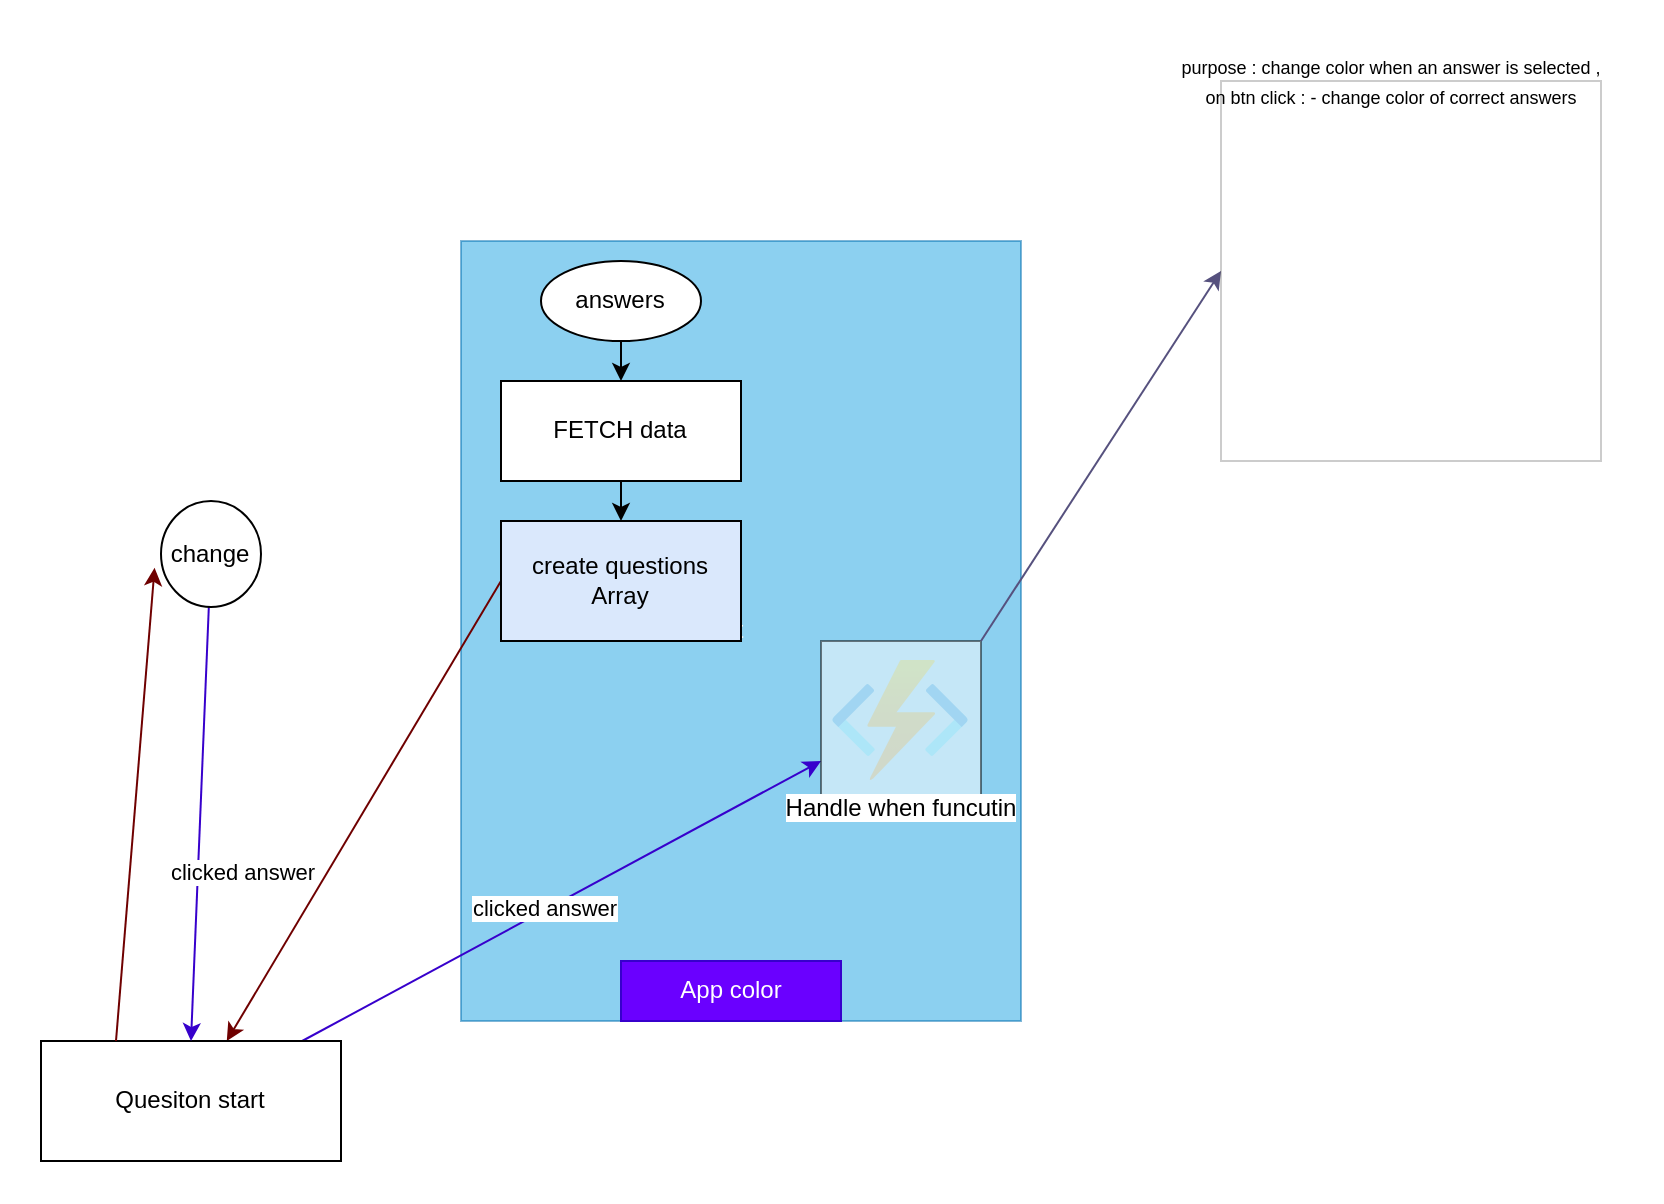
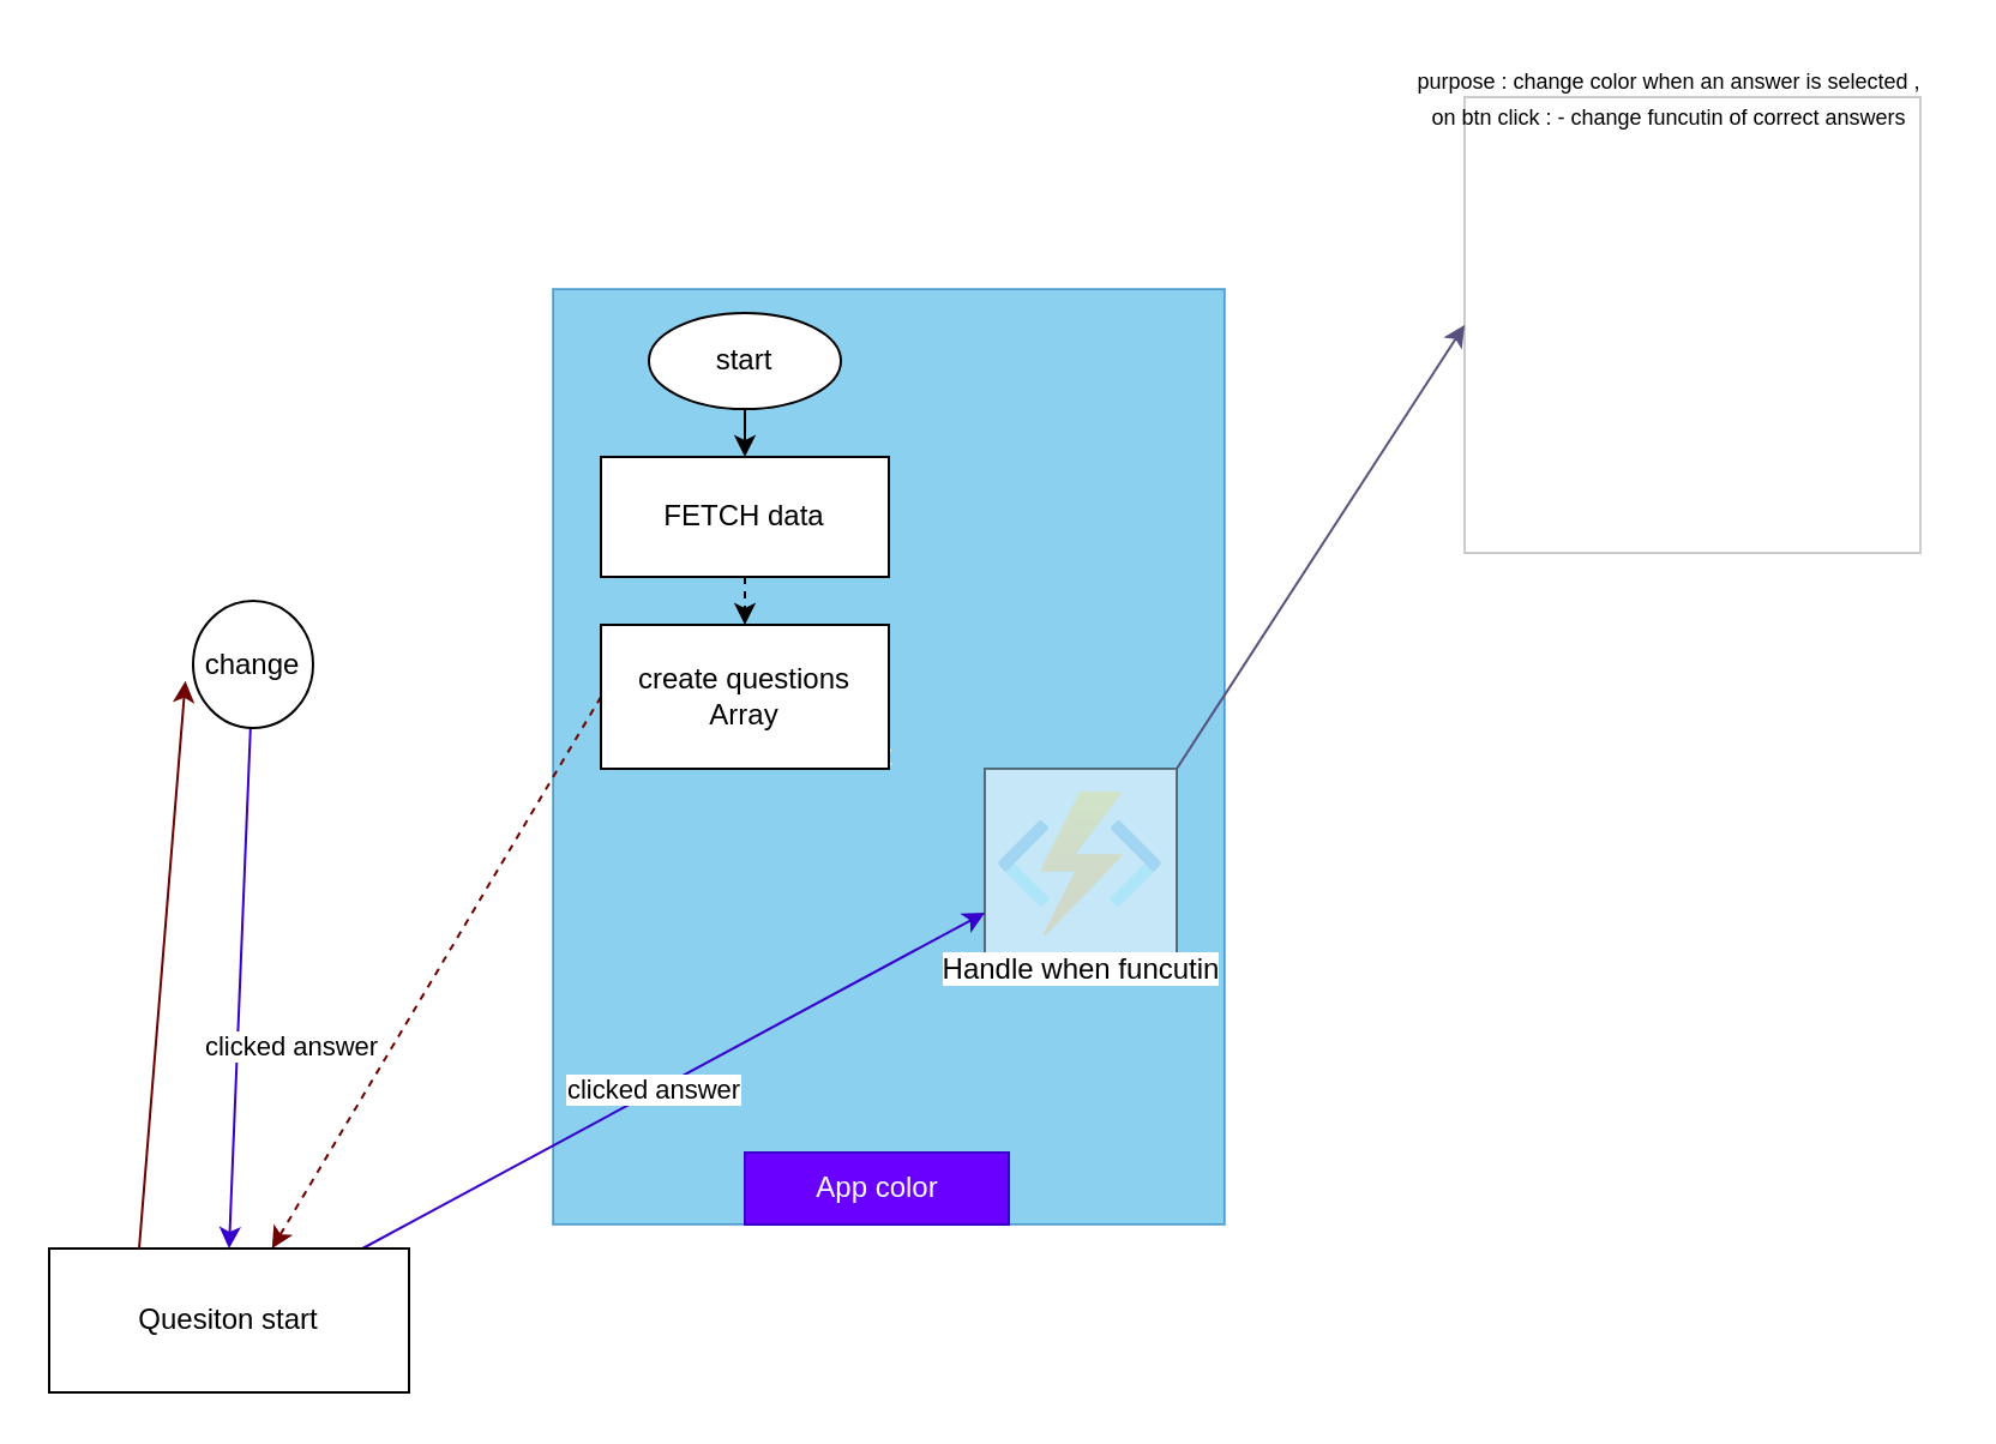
- <mxCell id="22" value="&lt;font style=&quot;font-size: 9px;&quot;&gt;purpose : change color when an answer is selected ,&lt;br&gt;on btn click : - change color of correct answers&lt;/font&gt;" style="text;html=1;align=center;verticalAlign=middle;resizable=0;points=[];autosize=1;strokeColor=none;fillColor=none;opacity=20;" vertex="1" parent="1"><mxGeometry x="580" y="20" width="230" height="40" as="geometry" /></mxCell>
+ <mxCell id="22" value="&lt;font style=&quot;font-size: 9px;&quot;&gt;purpose : change color when an answer is selected ,&lt;br&gt;on btn click : - change funcutin of correct answers&lt;/font&gt;" style="text;html=1;align=center;verticalAlign=middle;resizable=0;points=[];autosize=1;strokeColor=none;fillColor=none;opacity=20;" vertex="1" parent="1"><mxGeometry x="580" y="20" width="230" height="40" as="geometry" /></mxCell>
- <mxCell id="4" value="answers" style="ellipse;whiteSpace=wrap;html=1;" vertex="1" parent="1"><mxGeometry x="270" y="130" width="80" height="40" as="geometry" /></mxCell>
+ <mxCell id="4" value="start" style="ellipse;whiteSpace=wrap;html=1;" vertex="1" parent="1"><mxGeometry x="270" y="130" width="80" height="40" as="geometry" /></mxCell>
- <mxCell id="5" style="edgeStyle=none;html=1;entryX=0.5;entryY=0;entryDx=0;entryDy=0;" edge="1" parent="1" source="6" target="8"><mxGeometry relative="1" as="geometry" /></mxCell>
+ <mxCell id="5" style="edgeStyle=none;html=1;entryX=0.5;entryY=0;entryDx=0;entryDy=0;dashed=1;" edge="1" parent="1" source="6" target="8"><mxGeometry relative="1" as="geometry" /></mxCell>
- <mxCell id="8" value="create questions Array" style="rounded=0;whiteSpace=wrap;html=1;fillColor=#dae8fc;" vertex="1" parent="1"><mxGeometry x="250" y="260" width="120" height="60" as="geometry" /></mxCell>
+ <mxCell id="8" value="create questions Array" style="rounded=0;whiteSpace=wrap;html=1;" vertex="1" parent="1"><mxGeometry x="250" y="260" width="120" height="60" as="geometry" /></mxCell>
- <mxCell id="7" style="edgeStyle=none;html=1;exitX=0;exitY=0.5;exitDx=0;exitDy=0;fillColor=#a20025;strokeColor=#6F0000;" edge="1" parent="1" source="8" target="11"><mxGeometry relative="1" as="geometry"><mxPoint x="160" y="530" as="targetPoint" /></mxGeometry></mxCell>
+ <mxCell id="7" style="edgeStyle=none;html=1;exitX=0;exitY=0.5;exitDx=0;exitDy=0;fillColor=#a20025;strokeColor=#6F0000;dashed=1;" edge="1" parent="1" source="8" target="11"><mxGeometry relative="1" as="geometry"><mxPoint x="160" y="530" as="targetPoint" /></mxGeometry></mxCell>
